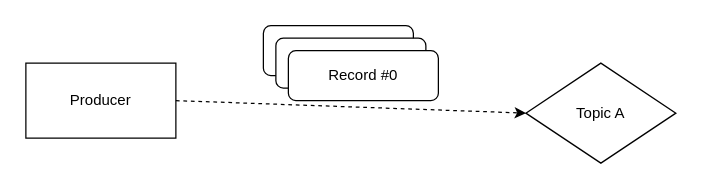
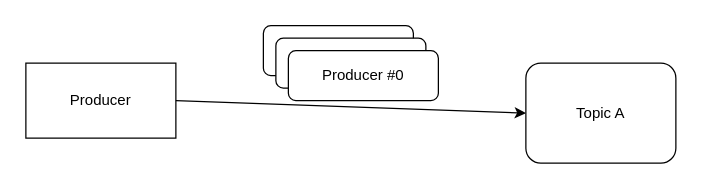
- <mxCell id="6" value="Record #0" style="rounded=1;whiteSpace=wrap;html=1;" vertex="1" parent="1"><mxGeometry x="230" y="40" width="120" height="40" as="geometry" /></mxCell>
+ <mxCell id="6" value="Producer #0" style="rounded=1;whiteSpace=wrap;html=1;" vertex="1" parent="1"><mxGeometry x="230" y="40" width="120" height="40" as="geometry" /></mxCell>
- <mxCell id="7" value="" style="endArrow=classic;html=1;exitX=1;exitY=0.5;exitDx=0;exitDy=0;entryX=0;entryY=0.5;entryDx=0;entryDy=0;dashed=1;" edge="1" parent="1" source="2" target="3"><mxGeometry width="50" height="50" relative="1" as="geometry"><mxPoint x="250" y="80" as="sourcePoint" /><mxPoint x="300" y="30" as="targetPoint" /></mxGeometry></mxCell>
+ <mxCell id="7" value="" style="endArrow=classic;html=1;exitX=1;exitY=0.5;exitDx=0;exitDy=0;entryX=0;entryY=0.5;entryDx=0;entryDy=0;" edge="1" parent="1" source="2" target="3"><mxGeometry width="50" height="50" relative="1" as="geometry"><mxPoint x="250" y="80" as="sourcePoint" /><mxPoint x="300" y="30" as="targetPoint" /></mxGeometry></mxCell>
- <mxCell id="3" value="Topic A" style="rhombus;whiteSpace=wrap;html=1;" vertex="1" parent="1"><mxGeometry x="420" y="50" width="120" height="80" as="geometry" /></mxCell>
+ <mxCell id="3" value="Topic A" style="rounded=1;whiteSpace=wrap;html=1;" vertex="1" parent="1"><mxGeometry x="420" y="50" width="120" height="80" as="geometry" /></mxCell>
